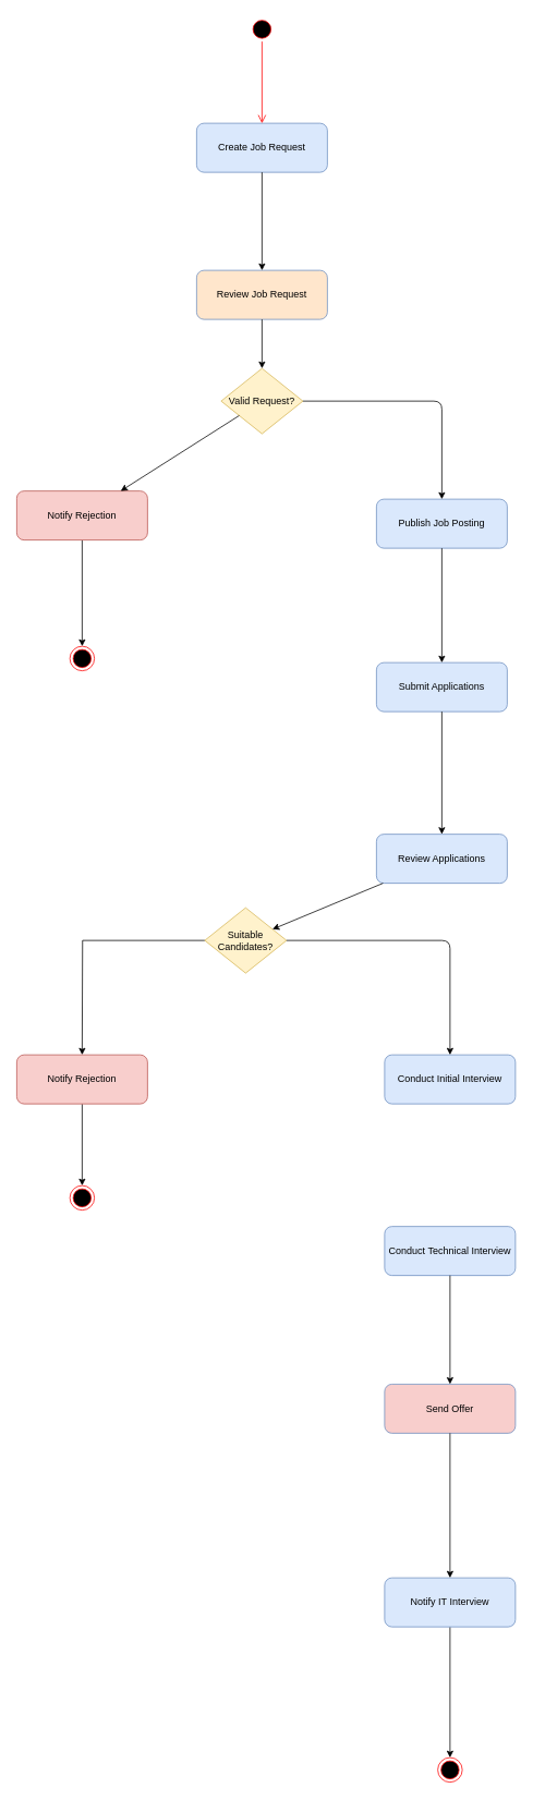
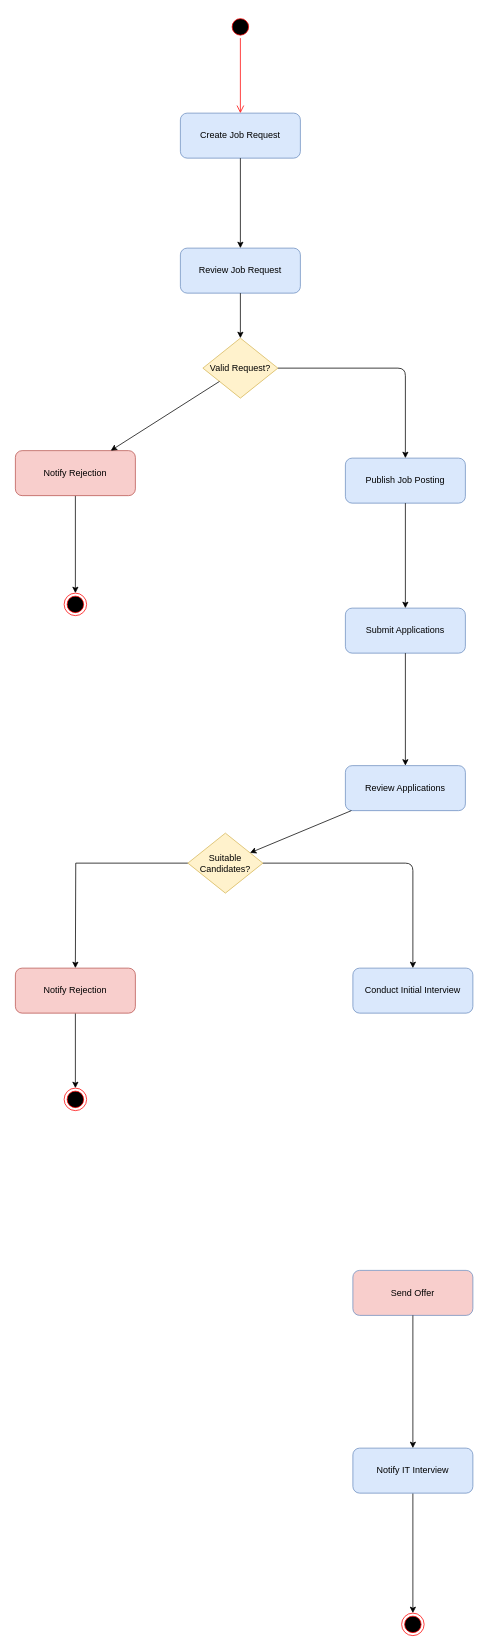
- <mxCell id="3" value="Review Job Request" style="rounded=1;whiteSpace=wrap;html=1;fillColor=#ffe6cc;strokeColor=#6c8ebf;" parent="1" vertex="1"><mxGeometry x="240" y="330" width="160" height="60" as="geometry" /></mxCell>
+ <mxCell id="3" value="Review Job Request" style="rounded=1;whiteSpace=wrap;html=1;fillColor=#dae8fc;strokeColor=#6c8ebf;" parent="1" vertex="1"><mxGeometry x="240" y="330" width="160" height="60" as="geometry" /></mxCell>
- <mxCell id="13" value="Conduct Technical Interview" style="rounded=1;whiteSpace=wrap;html=1;fillColor=#dae8fc;strokeColor=#6c8ebf;" parent="1" vertex="1"><mxGeometry x="470" y="1500" width="160" height="60" as="geometry" /></mxCell>
- <mxCell id="25" parent="1" source="13" target="14" edge="1"><mxGeometry relative="1" as="geometry" /></mxCell>
